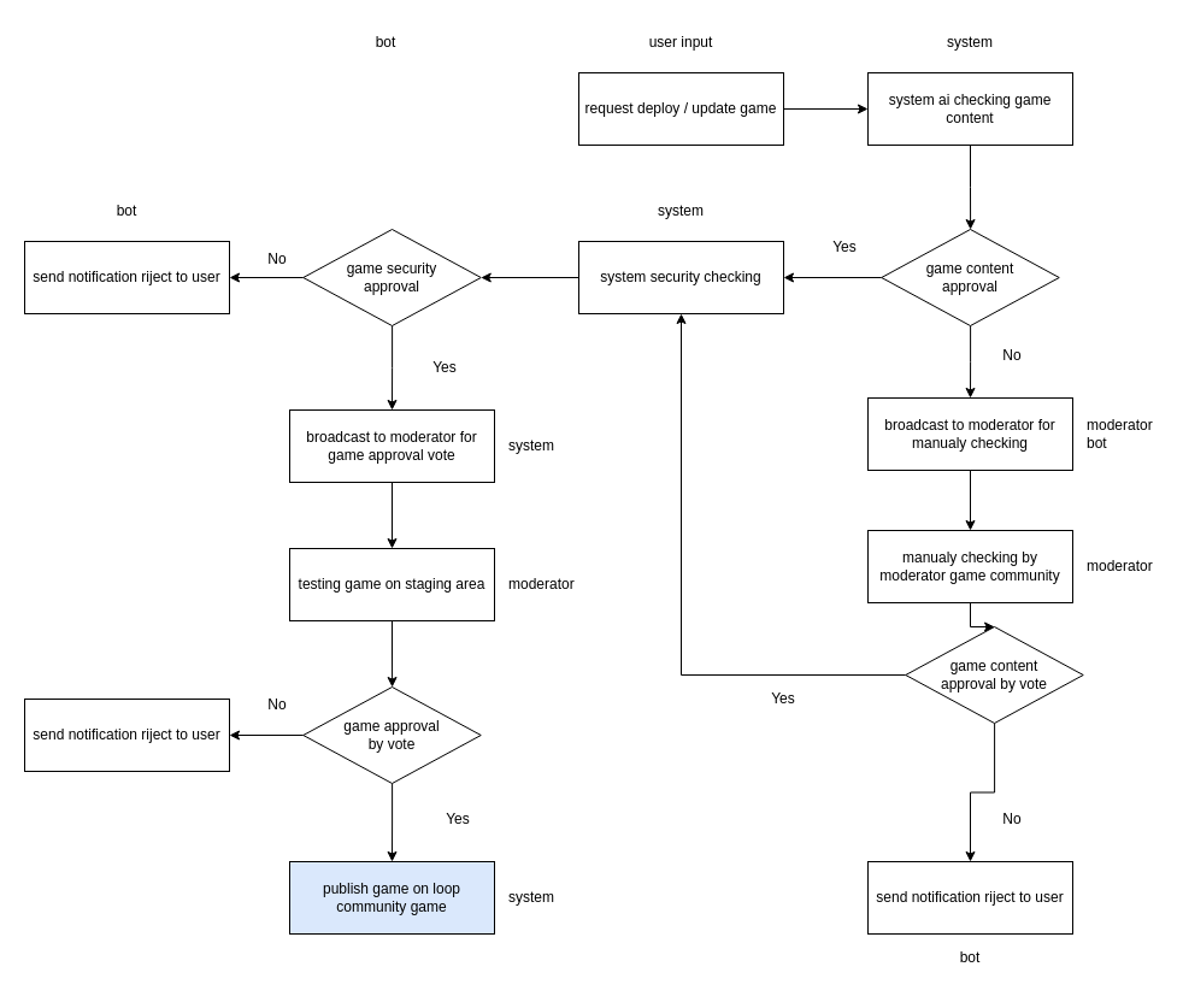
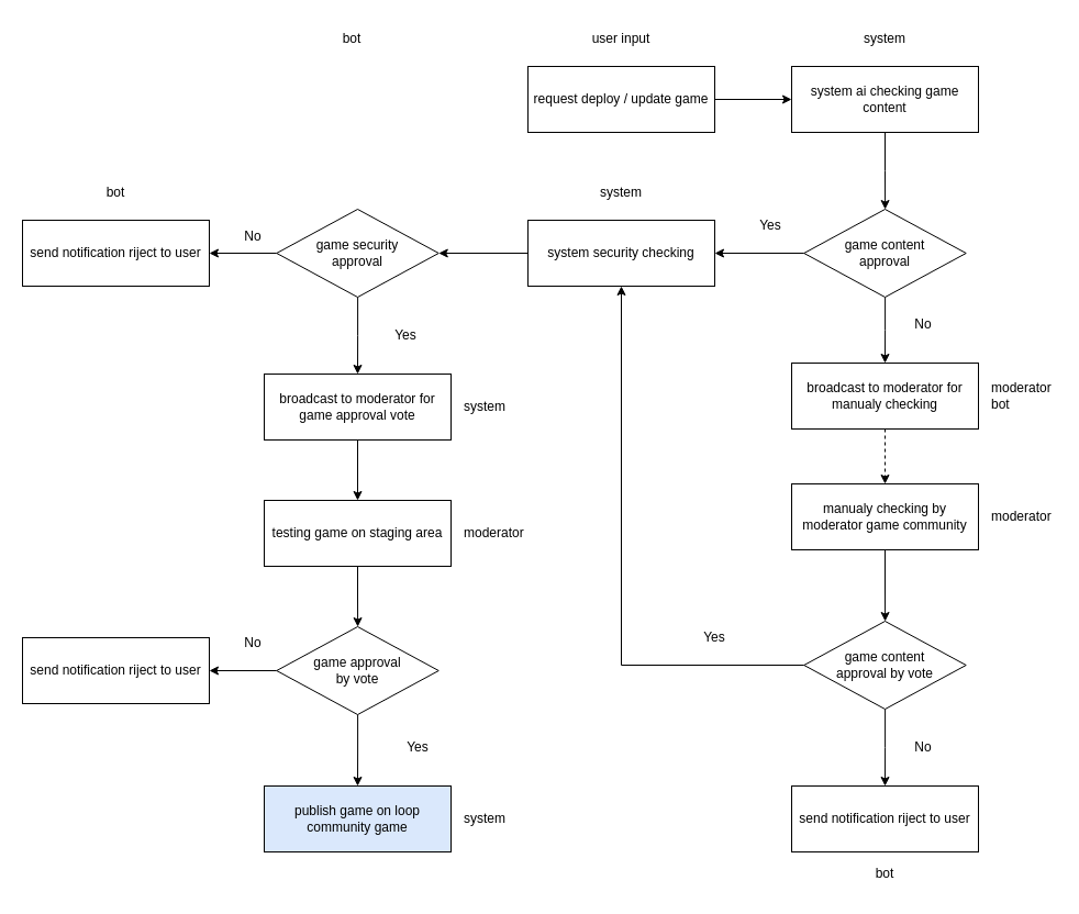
- <mxCell id="12" value="" style="edgeStyle=orthogonalEdgeStyle;rounded=0;orthogonalLoop=1;jettySize=auto;html=1;" edge="1" parent="1" source="13" target="41"><mxGeometry relative="1" as="geometry" /></mxCell>
+ <mxCell id="12" value="" style="edgeStyle=orthogonalEdgeStyle;rounded=0;orthogonalLoop=1;jettySize=auto;html=1;dashed=1;" edge="1" parent="1" source="13" target="41"><mxGeometry relative="1" as="geometry" /></mxCell>
- <mxCell id="17" value="game content&lt;div&gt;approval by vote&lt;/div&gt;" style="rhombus;whiteSpace=wrap;html=1;" vertex="1" parent="1"><mxGeometry x="751.25" y="520" width="147.5" height="80" as="geometry" /></mxCell>
+ <mxCell id="17" value="game content&lt;div&gt;approval by vote&lt;/div&gt;" style="rhombus;whiteSpace=wrap;html=1;" vertex="1" parent="1"><mxGeometry x="731.25" y="565" width="147.5" height="80" as="geometry" /></mxCell>
